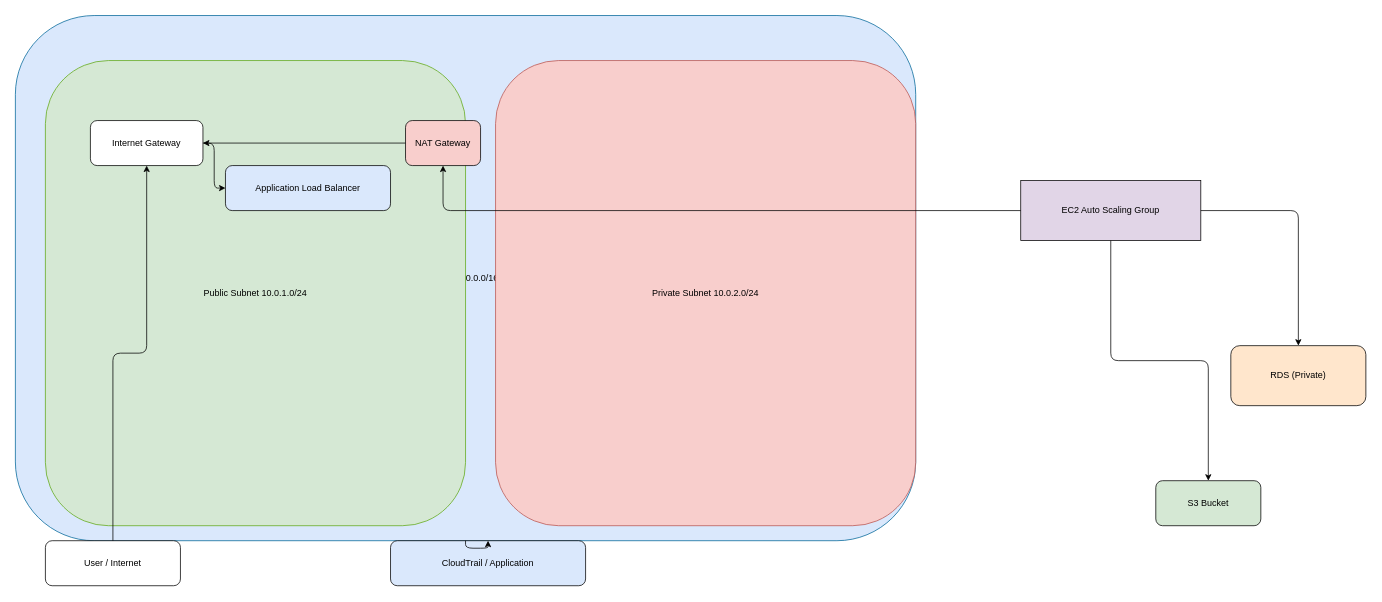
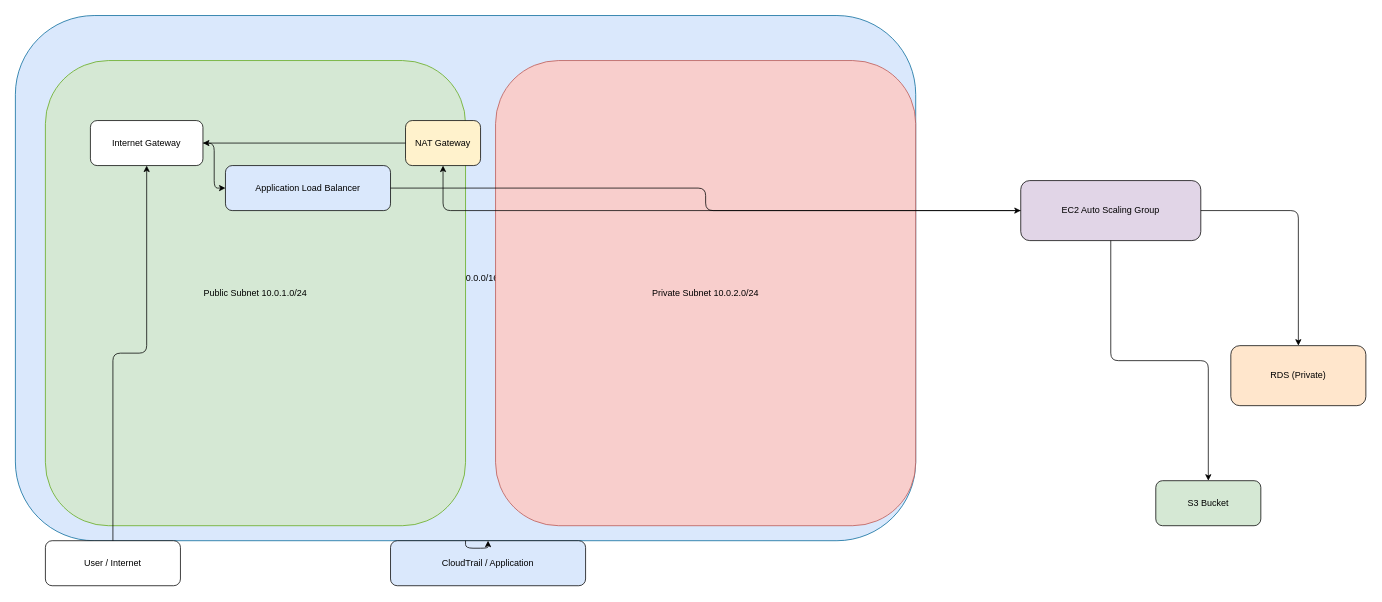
- <mxCell id="7" value="NAT Gateway" style="rounded=1;whiteSpace=wrap;html=1;fillColor=#f8cecc;" vertex="1" parent="3"><mxGeometry x="480" y="80" width="100" height="60" as="geometry" /></mxCell>
+ <mxCell id="7" value="NAT Gateway" style="rounded=1;whiteSpace=wrap;html=1;fillColor=#fff2cc;" vertex="1" parent="3"><mxGeometry x="480" y="80" width="100" height="60" as="geometry" /></mxCell>
+ <mxCell id="15" style="edgeStyle=orthogonalEdgeStyle;rounded=1;" edge="1" parent="2" source="6" target="8"><mxGeometry relative="1" as="geometry" /></mxCell>
- <mxCell id="8" value="EC2 Auto Scaling Group" style="whiteSpace=wrap;html=1;fillColor=#e1d5e7;rounded=0;" vertex="1" parent="4"><mxGeometry x="700" y="160" width="240" height="80" as="geometry" /></mxCell>
+ <mxCell id="8" value="EC2 Auto Scaling Group" style="rounded=1;whiteSpace=wrap;html=1;fillColor=#e1d5e7;" vertex="1" parent="4"><mxGeometry x="700" y="160" width="240" height="80" as="geometry" /></mxCell>
